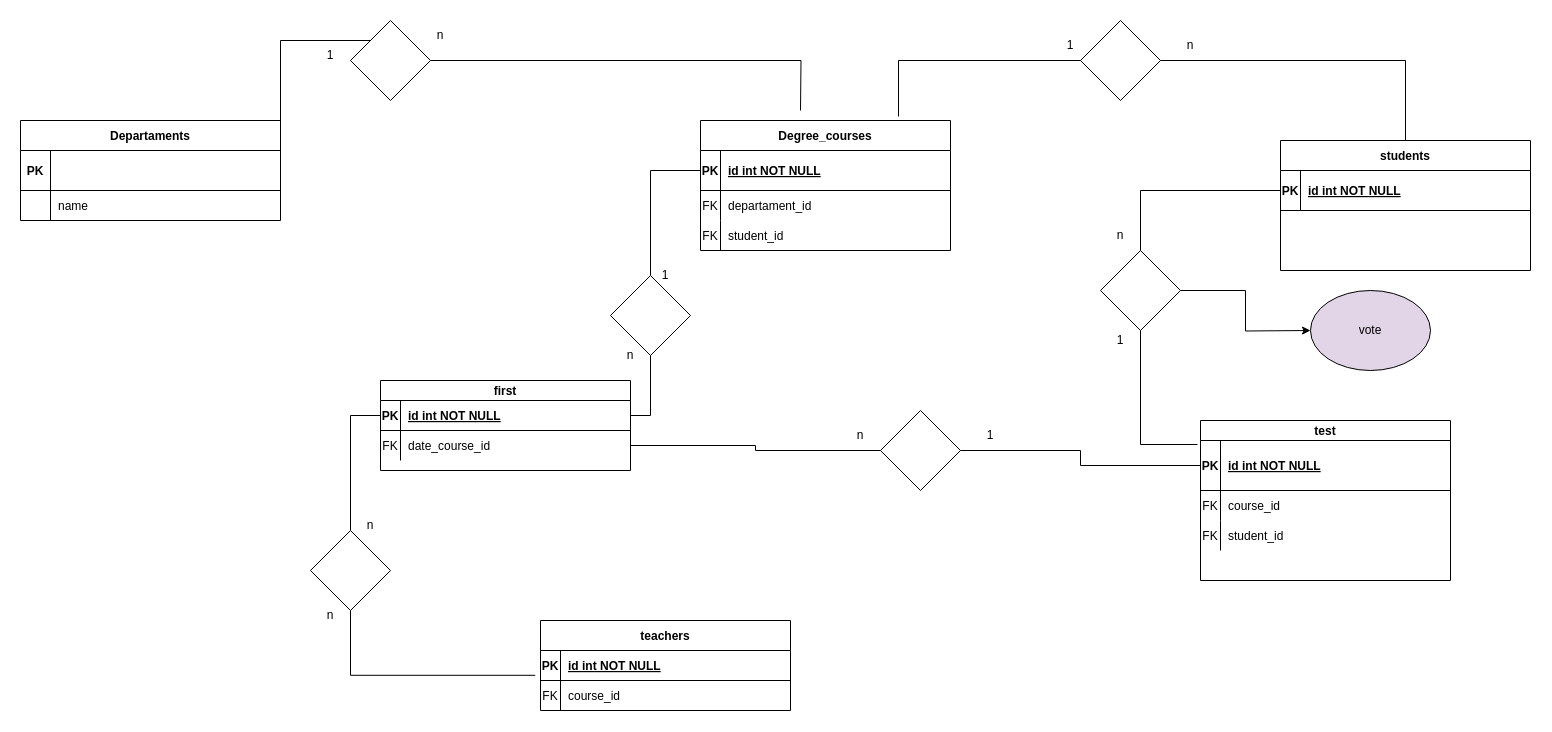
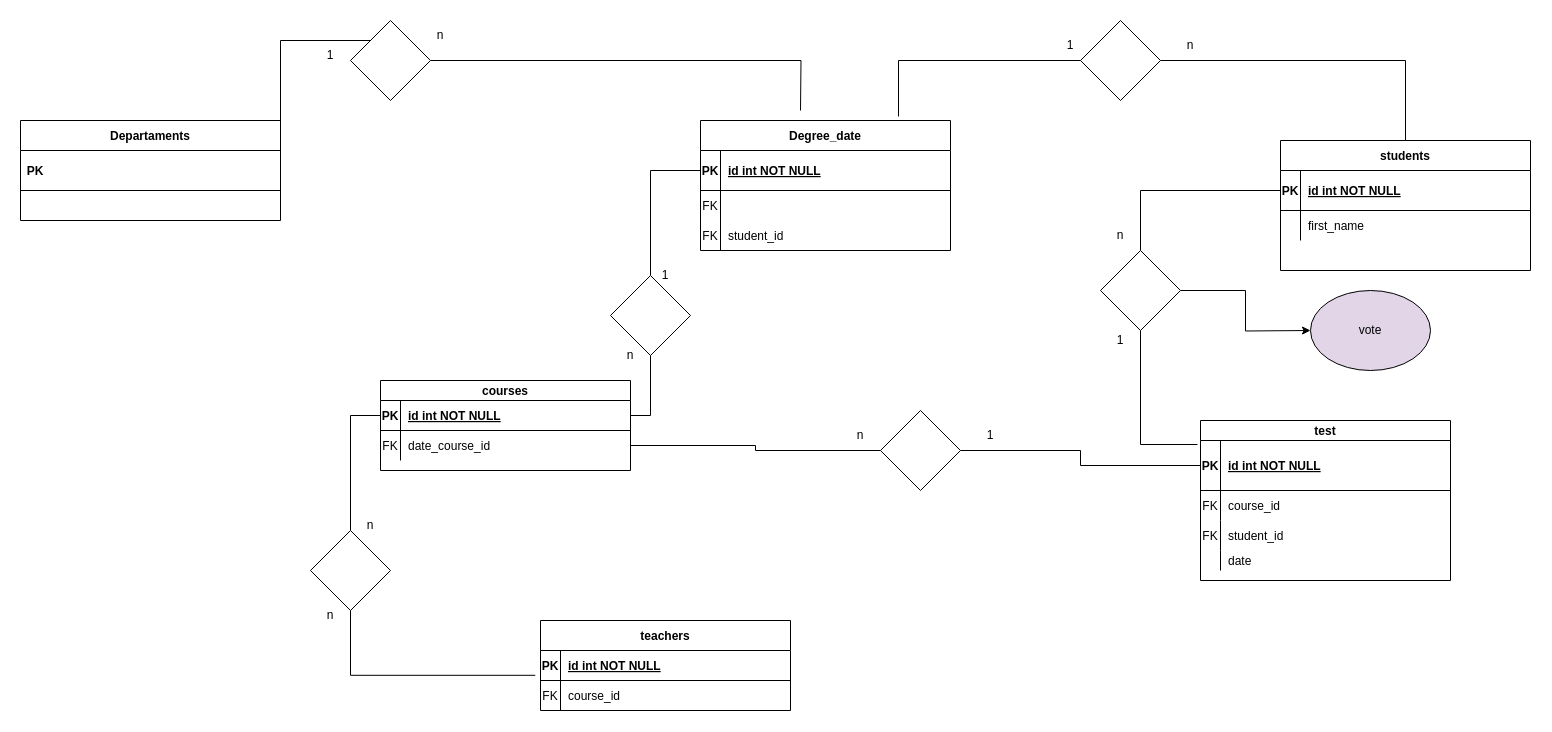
- <mxCell id="64" value="Degree_courses" style="shape=table;startSize=30;container=1;collapsible=1;childLayout=tableLayout;fixedRows=1;rowLines=0;fontStyle=1;align=center;resizeLast=1;" vertex="1" parent="1"><mxGeometry y="120" width="250" height="130" as="geometry" x="700" /></mxCell>
+ <mxCell id="64" value="Degree_date" style="shape=table;startSize=30;container=1;collapsible=1;childLayout=tableLayout;fixedRows=1;rowLines=0;fontStyle=1;align=center;resizeLast=1;" vertex="1" parent="1"><mxGeometry y="120" width="250" height="130" as="geometry" x="700" /></mxCell>
- <mxCell id="7" value="name" style="shape=partialRectangle;overflow=hidden;connectable=0;fillColor=none;top=0;left=0;bottom=0;right=0;align=left;spacingLeft=6;" parent="5" vertex="1"><mxGeometry x="30" width="230" height="30" as="geometry"><mxRectangle width="230" height="30" as="alternateBounds" /></mxGeometry></mxCell>
- <mxCell id="70" value="departament_id" style="shape=partialRectangle;overflow=hidden;connectable=0;fillColor=none;top=0;left=0;bottom=0;right=0;align=left;spacingLeft=6;" vertex="1" parent="68"><mxGeometry x="20" width="230" height="30" as="geometry"><mxRectangle width="230" height="30" as="alternateBounds" /></mxGeometry></mxCell>
+ <mxCell id="59" value="first_name" style="shape=partialRectangle;overflow=hidden;connectable=0;fillColor=none;top=0;left=0;bottom=0;right=0;align=left;spacingLeft=6;" vertex="1" parent="57"><mxGeometry x="20" width="230" height="30" as="geometry"><mxRectangle width="230" height="30" as="alternateBounds" /></mxGeometry></mxCell>
- <mxCell id="16" value="first" style="shape=table;startSize=20;container=1;collapsible=1;childLayout=tableLayout;fixedRows=1;rowLines=0;fontStyle=1;align=center;resizeLast=1;" vertex="1" parent="1"><mxGeometry x="380" y="380" width="250" height="90" as="geometry" /></mxCell>
+ <mxCell id="16" value="courses" style="shape=table;startSize=20;container=1;collapsible=1;childLayout=tableLayout;fixedRows=1;rowLines=0;fontStyle=1;align=center;resizeLast=1;" vertex="1" parent="1"><mxGeometry x="380" y="380" width="250" height="90" as="geometry" /></mxCell>
+ <mxCell id="49" value="date" style="shape=partialRectangle;overflow=hidden;connectable=0;fillColor=none;top=0;left=0;bottom=0;right=0;align=left;spacingLeft=6;" vertex="1" parent="47"><mxGeometry x="20" width="230" height="20" as="geometry"><mxRectangle width="230" height="20" as="alternateBounds" /></mxGeometry></mxCell>
